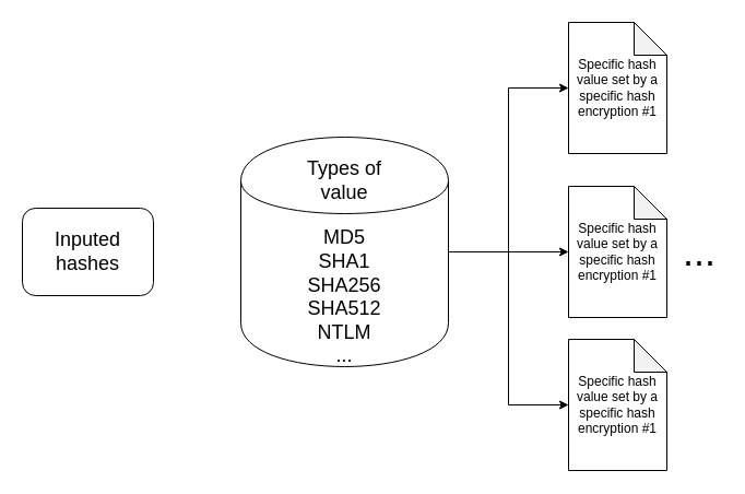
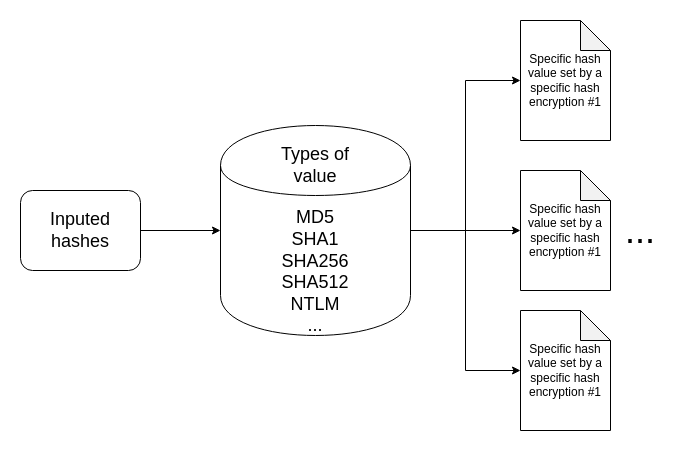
+ <mxCell id="2" style="edgeStyle=orthogonalEdgeStyle;rounded=0;orthogonalLoop=1;jettySize=auto;html=1;exitX=1;exitY=0.5;exitDx=0;exitDy=0;" edge="1" parent="1" source="3" target="7"><mxGeometry relative="1" as="geometry" /></mxCell>
